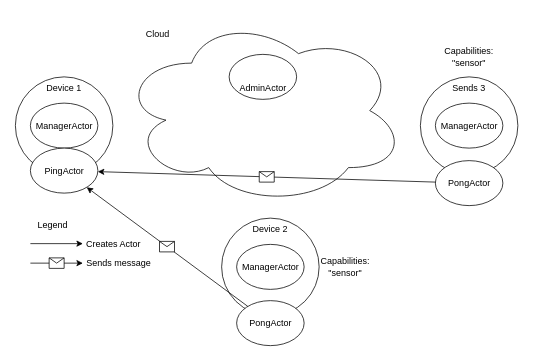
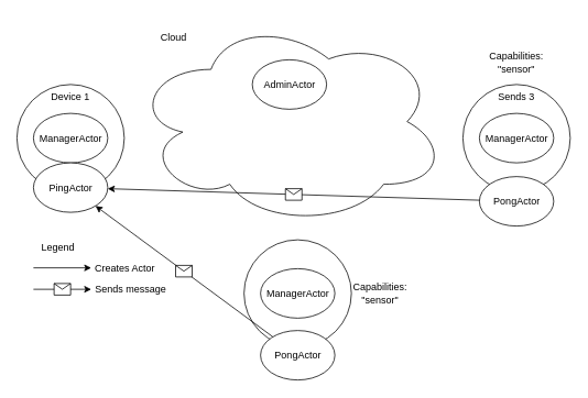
- <mxCell id="5" value="AdminActor" style="text;html=1;strokeColor=none;fillColor=none;align=center;verticalAlign=middle;whiteSpace=wrap;rounded=0;" parent="3" vertex="1"><mxGeometry x="22.5" y="33.75" width="45" height="22.5" as="geometry" /></mxCell>
+ <mxCell id="5" value="AdminActor" style="text;html=1;strokeColor=none;fillColor=none;align=center;verticalAlign=middle;whiteSpace=wrap;rounded=0;" parent="3" vertex="1"><mxGeometry x="22.5" y="18.75" width="45" height="22.5" as="geometry" /></mxCell>
- <mxCell id="21" value="Device 2" style="text;html=1;strokeColor=none;fillColor=none;align=center;verticalAlign=middle;whiteSpace=wrap;rounded=0;" parent="1" vertex="1"><mxGeometry x="330" y="290" width="60" height="30" as="geometry" /></mxCell>
